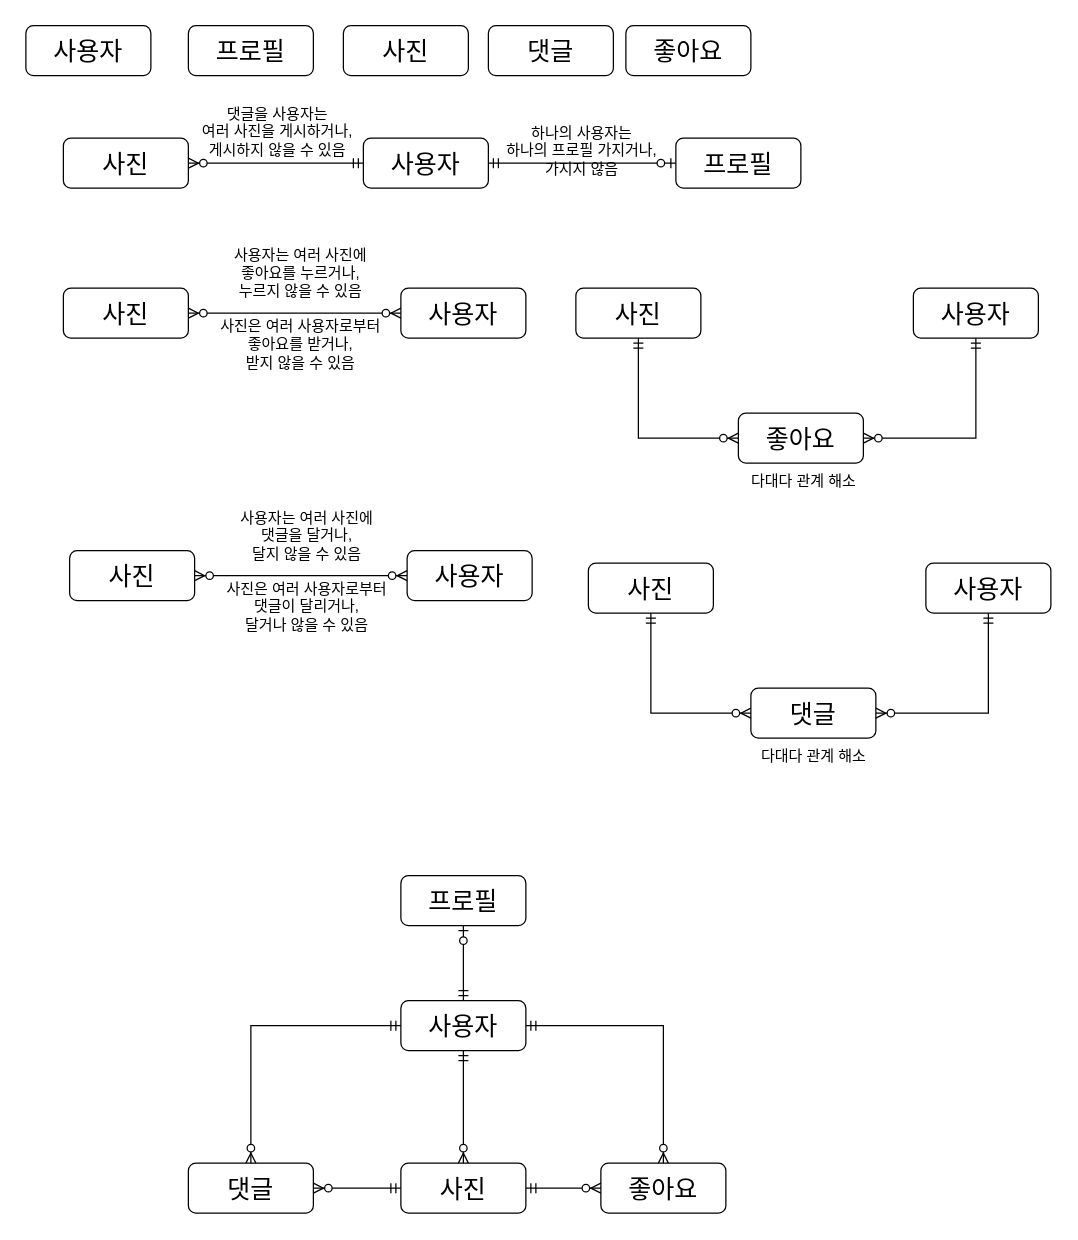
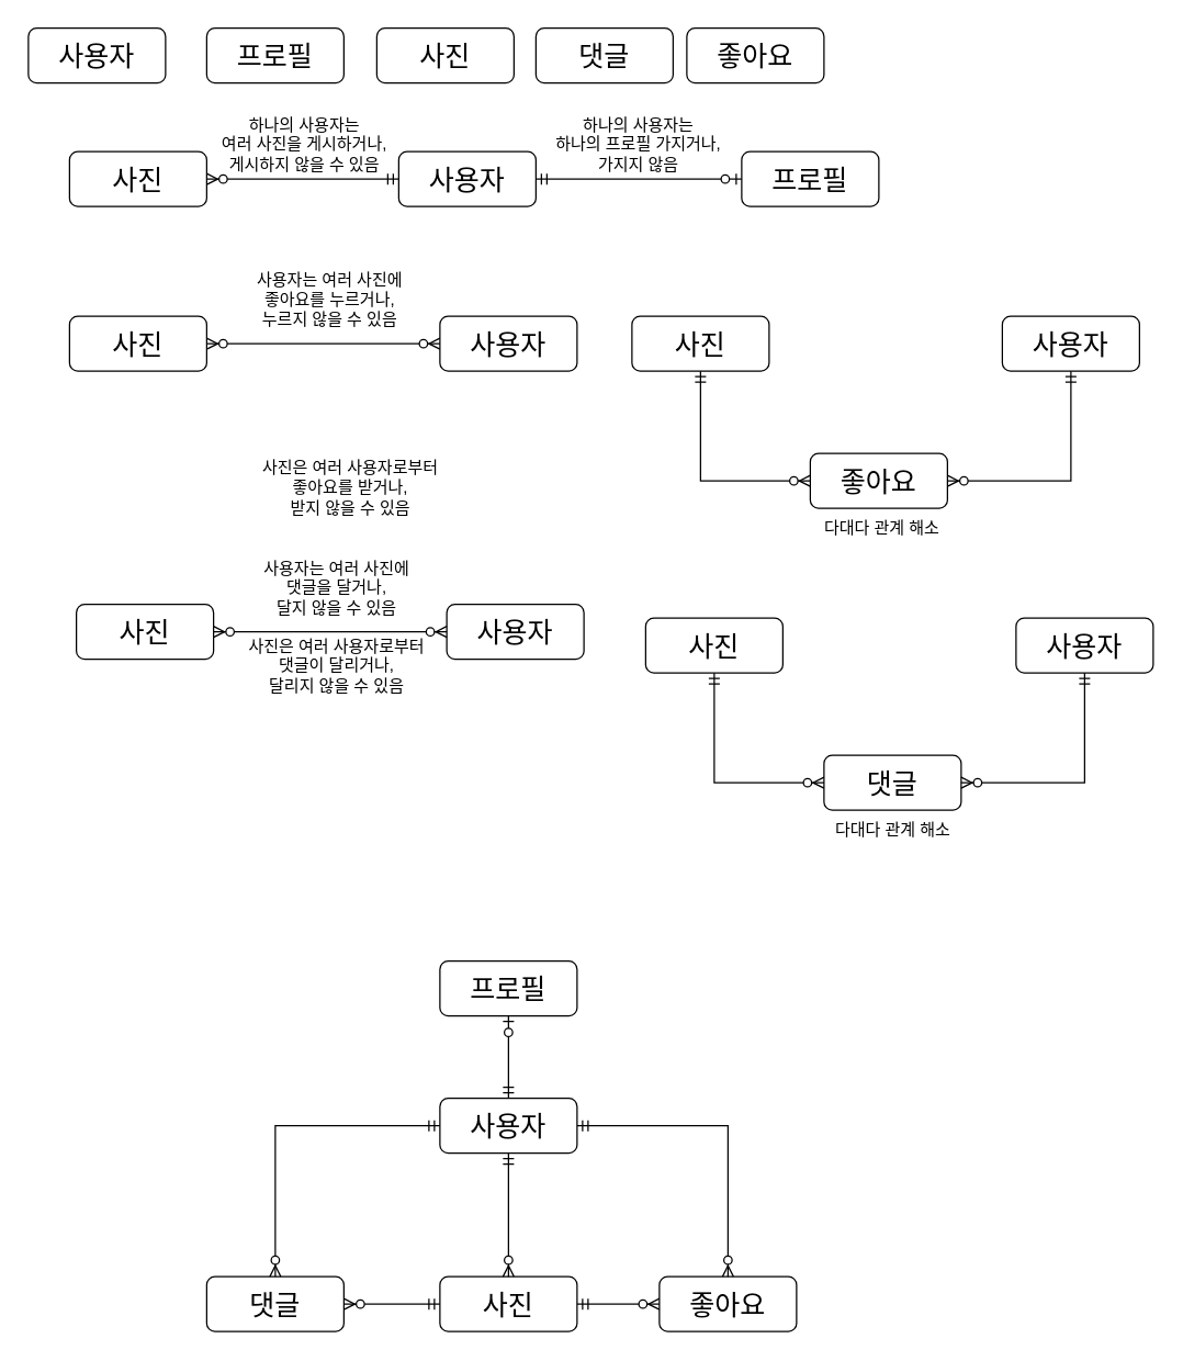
- <mxCell id="12" value="댓글을 사용자는&lt;br&gt;여러 사진을 게시하거나,&lt;div&gt;게시하지 않을 수 있음&lt;/div&gt;" style="text;html=1;align=center;verticalAlign=middle;whiteSpace=wrap;rounded=0;" vertex="1" parent="1"><mxGeometry x="150" y="90" width="143.25" height="30" as="geometry" /></mxCell>
+ <mxCell id="12" value="하나의 사용자는&lt;br&gt;여러 사진을 게시하거나,&lt;div&gt;게시하지 않을 수 있음&lt;/div&gt;" style="text;html=1;align=center;verticalAlign=middle;whiteSpace=wrap;rounded=0;" vertex="1" parent="1"><mxGeometry x="150" y="90" width="143.25" height="30" as="geometry" /></mxCell>
- <mxCell id="11" value="하나의 사용자는 &lt;br&gt;하나의 프로필 가지거나, 가지지 않음" style="text;html=1;align=center;verticalAlign=middle;whiteSpace=wrap;rounded=0;" vertex="1" parent="1"><mxGeometry x="400" y="105" width="130" height="30" as="geometry" /></mxCell>
+ <mxCell id="11" value="하나의 사용자는 &lt;br&gt;하나의 프로필 가지거나, 가지지 않음" style="text;html=1;align=center;verticalAlign=middle;whiteSpace=wrap;rounded=0;" vertex="1" parent="1"><mxGeometry x="400" y="90" width="130" height="30" as="geometry" /></mxCell>
- <mxCell id="18" value="사진은 여러 사용자로부터 좋아요를 받거나, &lt;br&gt;받지 않을 수 있음" style="text;html=1;align=center;verticalAlign=middle;whiteSpace=wrap;rounded=0;" vertex="1" parent="1"><mxGeometry x="170" y="260" width="140" height="30" as="geometry" /></mxCell>
+ <mxCell id="18" value="사진은 여러 사용자로부터 좋아요를 받거나, &lt;br&gt;받지 않을 수 있음" style="text;html=1;align=center;verticalAlign=middle;whiteSpace=wrap;rounded=0;" vertex="1" parent="1"><mxGeometry x="185" y="340" width="140" height="30" as="geometry" /></mxCell>
- <mxCell id="23" value="사진은 여러 사용자로부터 댓글이 달리거나, &lt;br&gt;달거나 않을 수 있음" style="text;html=1;align=center;verticalAlign=middle;whiteSpace=wrap;rounded=0;" vertex="1" parent="1"><mxGeometry x="175" y="470" width="140" height="30" as="geometry" /></mxCell>
+ <mxCell id="23" value="사진은 여러 사용자로부터 댓글이 달리거나, &lt;br&gt;달리지 않을 수 있음" style="text;html=1;align=center;verticalAlign=middle;whiteSpace=wrap;rounded=0;" vertex="1" parent="1"><mxGeometry x="175" y="470" width="140" height="30" as="geometry" /></mxCell>
